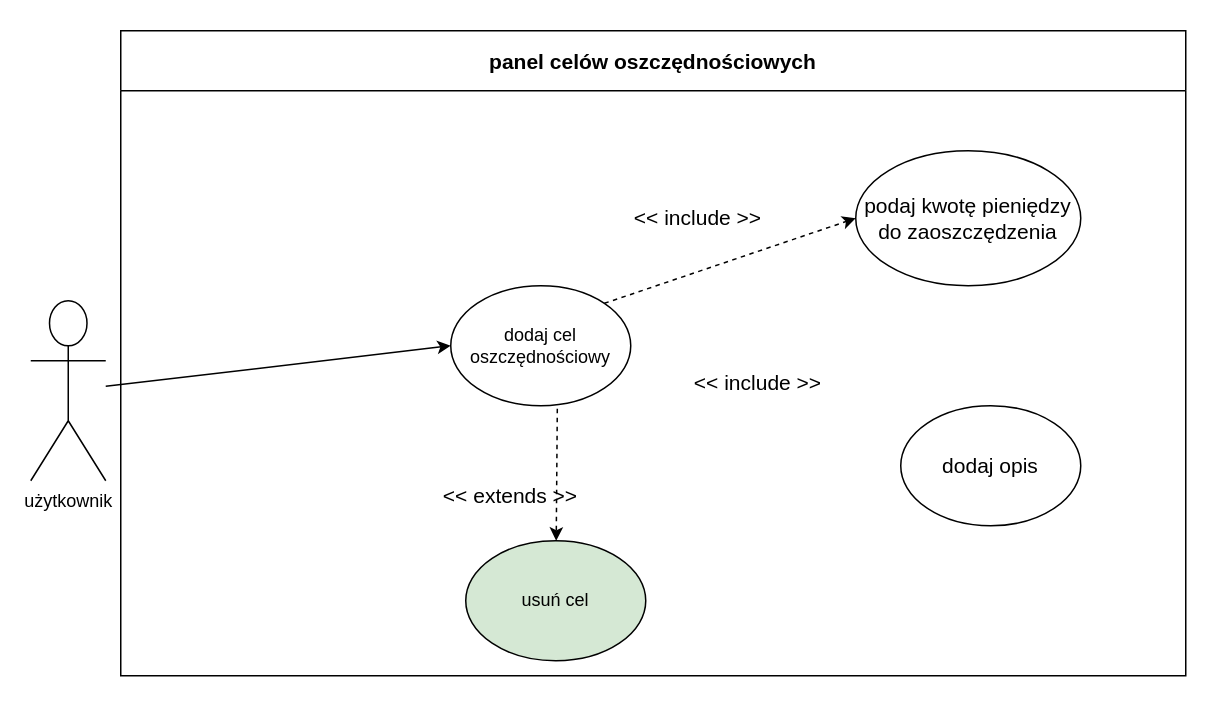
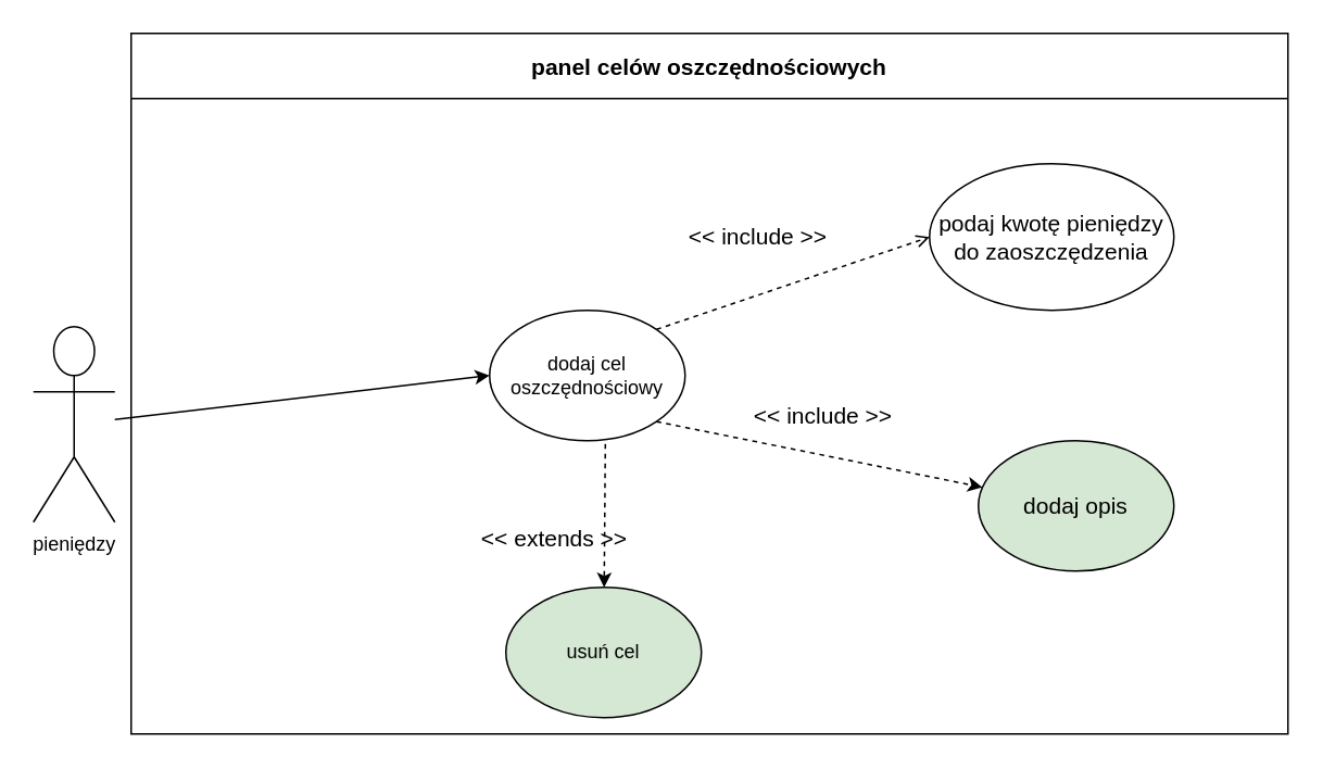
- <mxCell id="4" style="rounded=0;orthogonalLoop=1;jettySize=auto;html=1;exitX=1;exitY=0;exitDx=0;exitDy=0;entryX=0;entryY=0.5;entryDx=0;entryDy=0;dashed=1;fontSize=14;" parent="3" source="5" target="6" edge="1"><mxGeometry relative="1" as="geometry" /></mxCell>
+ <mxCell id="4" style="rounded=0;orthogonalLoop=1;jettySize=auto;html=1;exitX=1;exitY=0;exitDx=0;exitDy=0;entryX=0;entryY=0.5;entryDx=0;entryDy=0;dashed=1;fontSize=14;endArrow=open;" parent="3" source="5" target="6" edge="1"><mxGeometry relative="1" as="geometry" /></mxCell>
+ <mxCell id="9" value="" style="endArrow=classic;html=1;rounded=0;dashed=1;fontSize=14;exitX=1;exitY=1;exitDx=0;exitDy=0;" edge="1" parent="3" source="5" target="8"><mxGeometry width="50" height="50" relative="1" as="geometry"><mxPoint x="344.715" y="236.415" as="sourcePoint" /><mxPoint x="490" y="280" as="targetPoint" /></mxGeometry></mxCell>
- <mxCell id="8" value="dodaj opis" style="ellipse;whiteSpace=wrap;html=1;fontSize=14;" vertex="1" parent="3"><mxGeometry x="520" y="250" width="120" height="80" as="geometry" /></mxCell>
+ <mxCell id="8" value="dodaj opis" style="ellipse;whiteSpace=wrap;html=1;fontSize=14;fillColor=#d5e8d4;" vertex="1" parent="3"><mxGeometry x="520" y="250" width="120" height="80" as="geometry" /></mxCell>
- <mxCell id="2" value="użytkownik" style="shape=umlActor;verticalLabelPosition=bottom;verticalAlign=top;html=1;outlineConnect=0;" parent="1" vertex="1"><mxGeometry x="20" y="200" width="50" height="120" as="geometry" /></mxCell>
+ <mxCell id="2" value="pieniędzy" style="shape=umlActor;verticalLabelPosition=bottom;verticalAlign=top;html=1;outlineConnect=0;" parent="1" vertex="1"><mxGeometry x="20" y="200" width="50" height="120" as="geometry" /></mxCell>
